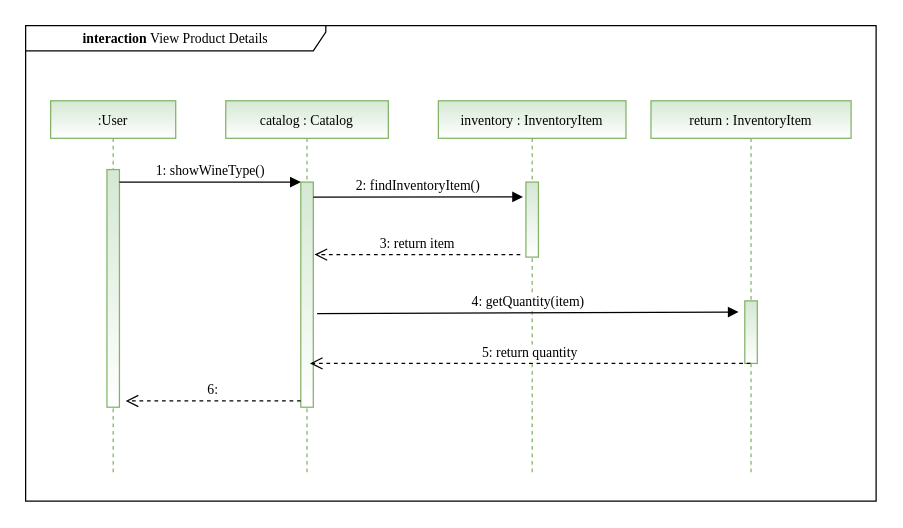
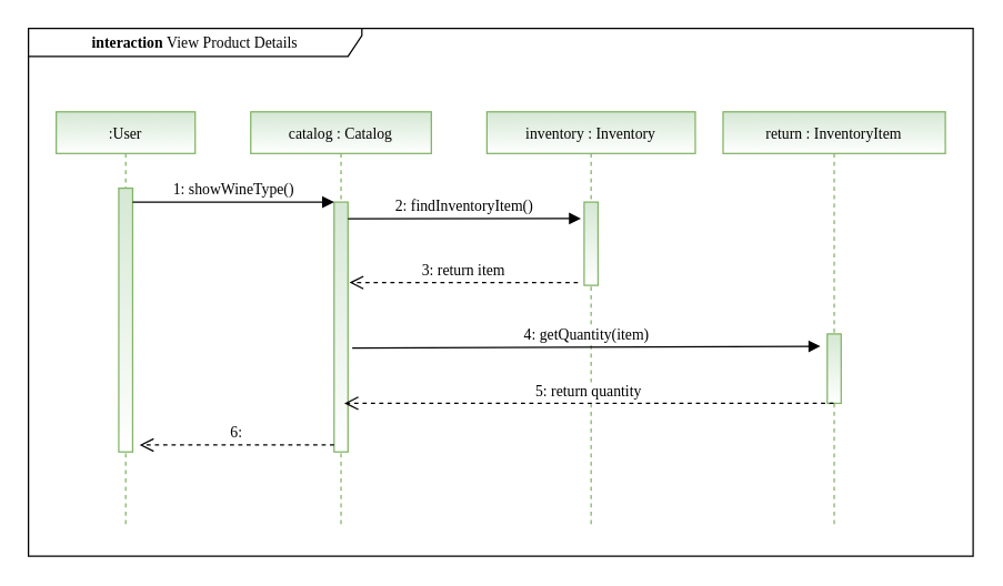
- <mxCell id="10" value="inventory : InventoryItem" style="shape=umlLifeline;perimeter=lifelinePerimeter;container=1;collapsible=0;recursiveResize=0;rounded=0;shadow=0;strokeWidth=1;size=30;fontFamily=Lucida Console;fontSize=11;fillColor=#d5e8d4;strokeColor=#82b366;gradientColor=#ffffff;" vertex="1" parent="1"><mxGeometry x="350" y="80" width="150" height="300" as="geometry" /></mxCell>
+ <mxCell id="10" value="inventory : Inventory" style="shape=umlLifeline;perimeter=lifelinePerimeter;container=1;collapsible=0;recursiveResize=0;rounded=0;shadow=0;strokeWidth=1;size=30;fontFamily=Lucida Console;fontSize=11;fillColor=#d5e8d4;strokeColor=#82b366;gradientColor=#ffffff;" vertex="1" parent="1"><mxGeometry x="350" y="80" width="150" height="300" as="geometry" /></mxCell>
